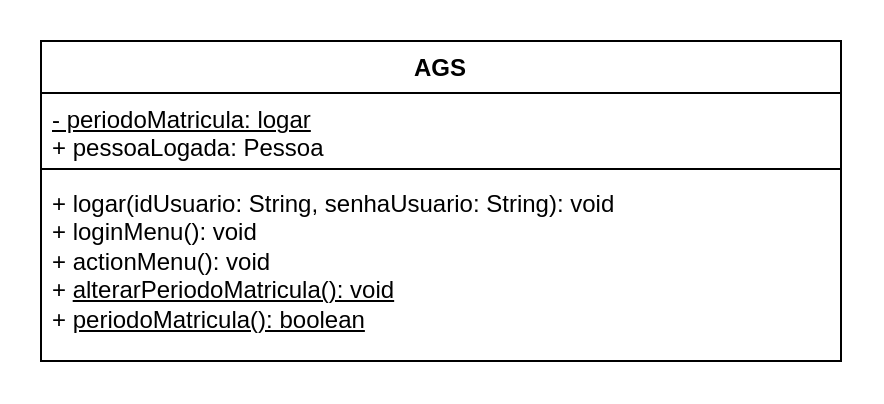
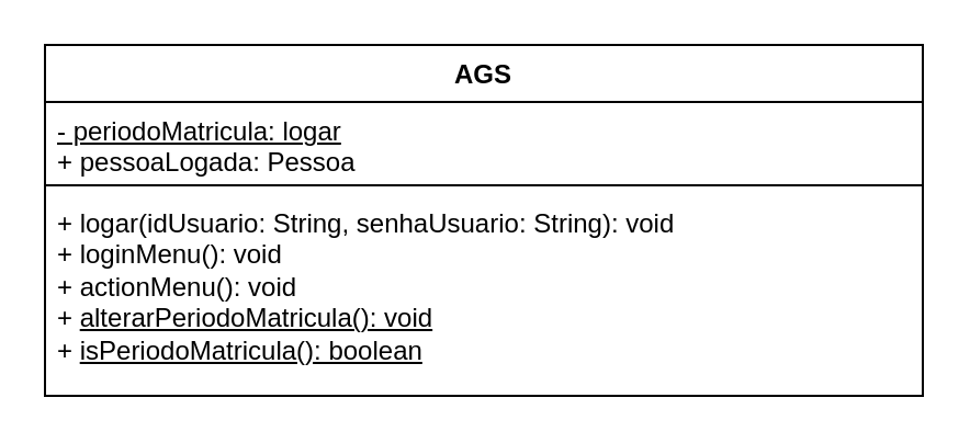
- <mxCell id="5" value="&lt;div&gt;+ logar(idUsuario: String, senhaUsuario: String): void&lt;/div&gt;&lt;div&gt;+ loginMenu(): void&lt;/div&gt;&lt;div&gt;+ actionMenu(): void&lt;/div&gt;&lt;div&gt;+ &lt;u&gt;alterarPeriodoMatricula(): void&lt;/u&gt;&lt;/div&gt;&lt;div&gt;+ &lt;u&gt;periodoMatricula(): boolean&lt;/u&gt;&lt;br&gt;&lt;/div&gt;" style="text;strokeColor=none;fillColor=none;align=left;verticalAlign=top;spacingLeft=4;spacingRight=4;overflow=hidden;rotatable=0;points=[[0,0.5],[1,0.5]];portConstraint=eastwest;whiteSpace=wrap;html=1;" parent="2" vertex="1"><mxGeometry y="68" width="400" height="92" as="geometry" /></mxCell>
+ <mxCell id="5" value="&lt;div&gt;+ logar(idUsuario: String, senhaUsuario: String): void&lt;/div&gt;&lt;div&gt;+ loginMenu(): void&lt;/div&gt;&lt;div&gt;+ actionMenu(): void&lt;/div&gt;&lt;div&gt;+ &lt;u&gt;alterarPeriodoMatricula(): void&lt;/u&gt;&lt;/div&gt;&lt;div&gt;+ &lt;u&gt;isPeriodoMatricula(): boolean&lt;/u&gt;&lt;br&gt;&lt;/div&gt;" style="text;strokeColor=none;fillColor=none;align=left;verticalAlign=top;spacingLeft=4;spacingRight=4;overflow=hidden;rotatable=0;points=[[0,0.5],[1,0.5]];portConstraint=eastwest;whiteSpace=wrap;html=1;" parent="2" vertex="1"><mxGeometry y="68" width="400" height="92" as="geometry" /></mxCell>
